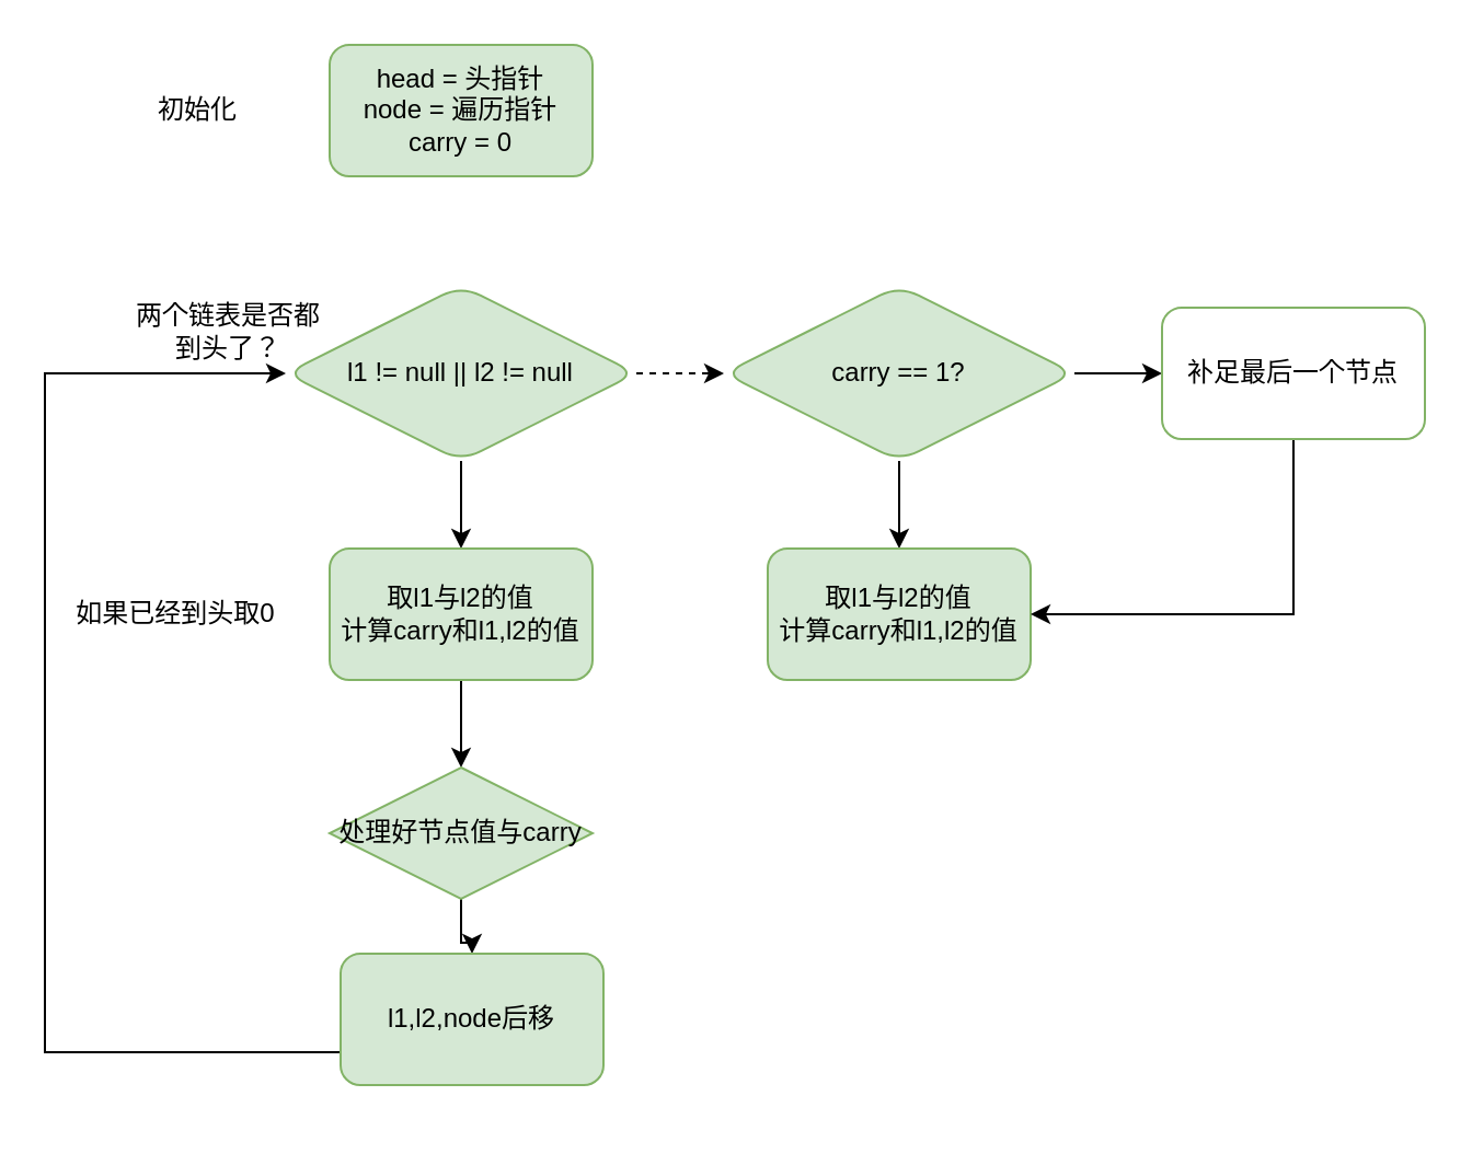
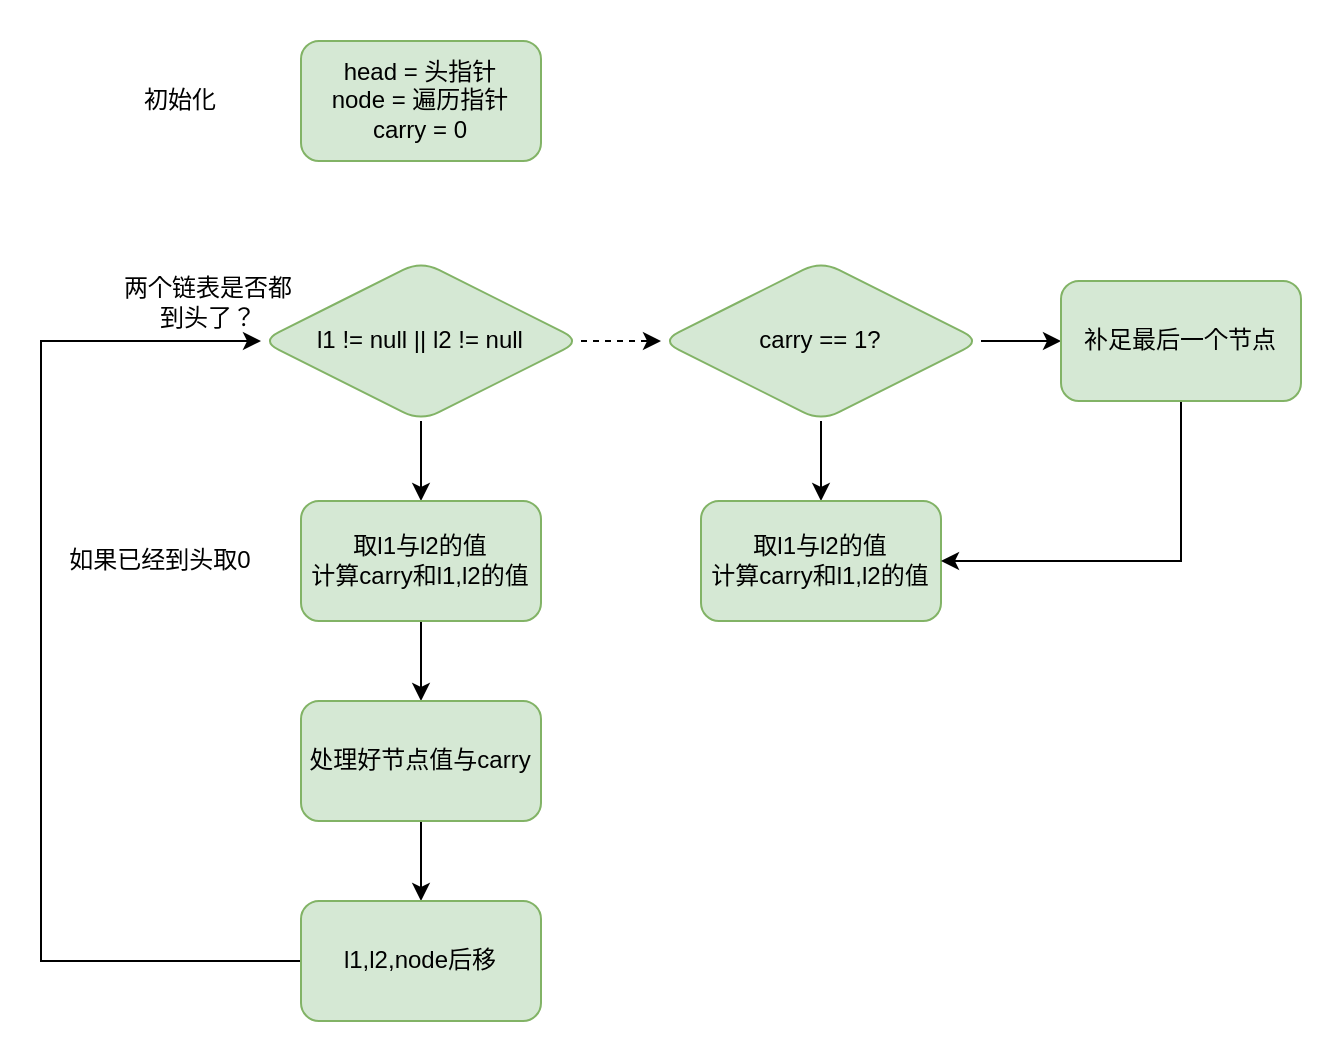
- <mxCell id="20" value="补足最后一个节点" style="rounded=1;whiteSpace=wrap;html=1;fillColor=#ffffff;strokeColor=#82b366;" vertex="1" parent="1"><mxGeometry x="530" y="140" width="120" height="60" as="geometry" /></mxCell>
+ <mxCell id="20" value="补足最后一个节点" style="rounded=1;whiteSpace=wrap;html=1;fillColor=#d5e8d4;strokeColor=#82b366;" vertex="1" parent="1"><mxGeometry x="530" y="140" width="120" height="60" as="geometry" /></mxCell>
- <mxCell id="12" value="处理好节点值与carry" style="rhombus;whiteSpace=wrap;html=1;fillColor=#d5e8d4;strokeColor=#82b366;" vertex="1" parent="1"><mxGeometry x="150" y="350" width="120" height="60" as="geometry" /></mxCell>
+ <mxCell id="12" value="处理好节点值与carry" style="rounded=1;whiteSpace=wrap;html=1;fillColor=#d5e8d4;strokeColor=#82b366;" vertex="1" parent="1"><mxGeometry x="150" y="350" width="120" height="60" as="geometry" /></mxCell>
- <mxCell id="14" value="l1,l2,node后移" style="rounded=1;whiteSpace=wrap;html=1;fillColor=#d5e8d4;strokeColor=#82b366;" vertex="1" parent="1"><mxGeometry x="155" y="435" width="120" height="60" as="geometry" /></mxCell>
+ <mxCell id="14" value="l1,l2,node后移" style="rounded=1;whiteSpace=wrap;html=1;fillColor=#d5e8d4;strokeColor=#82b366;" vertex="1" parent="1"><mxGeometry x="150" y="450" width="120" height="60" as="geometry" /></mxCell>
